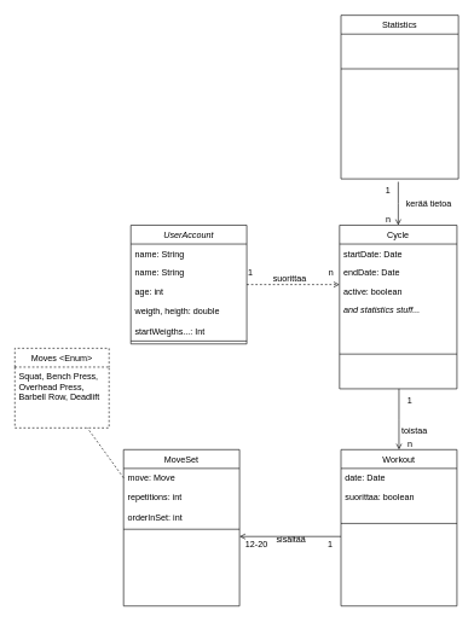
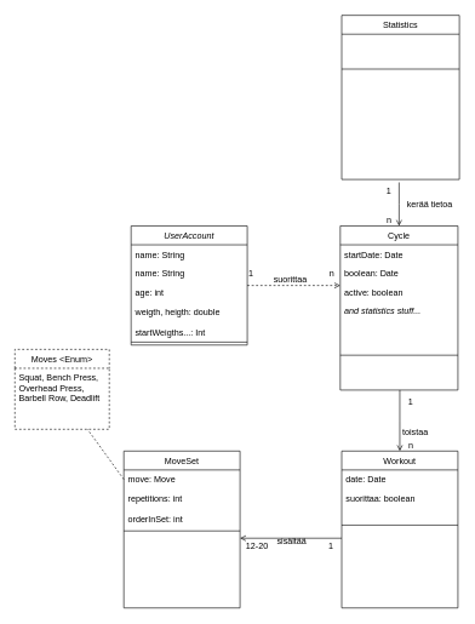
- <mxCell id="15" value="endDate: Date" style="text;align=left;verticalAlign=top;spacingLeft=4;spacingRight=4;overflow=hidden;rotatable=0;points=[[0,0.5],[1,0.5]];portConstraint=eastwest;rounded=0;shadow=0;html=0;" parent="13" vertex="1"><mxGeometry y="52" width="162" height="26" as="geometry" /></mxCell>
+ <mxCell id="15" value="boolean: Date" style="text;align=left;verticalAlign=top;spacingLeft=4;spacingRight=4;overflow=hidden;rotatable=0;points=[[0,0.5],[1,0.5]];portConstraint=eastwest;rounded=0;shadow=0;html=0;" parent="13" vertex="1"><mxGeometry y="52" width="162" height="26" as="geometry" /></mxCell>
